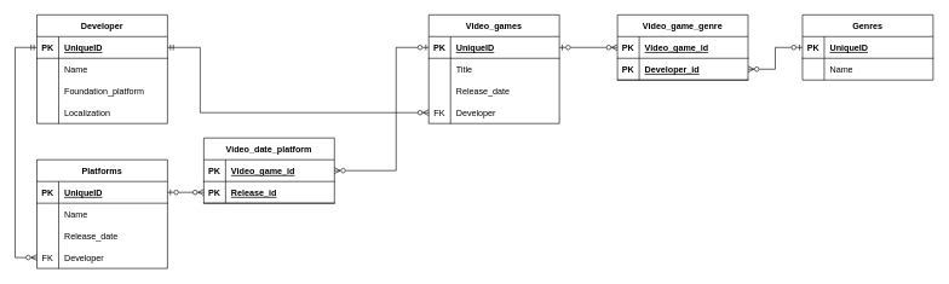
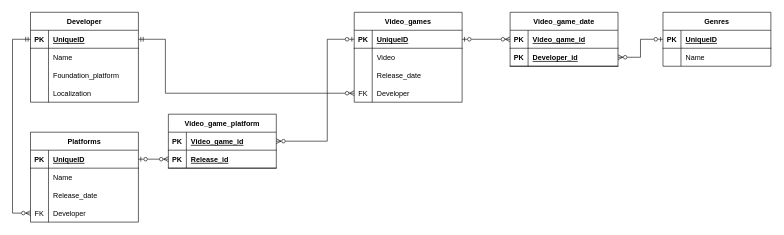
- <mxCell id="22" value="Video_game_genre" style="shape=table;startSize=30;container=1;collapsible=1;childLayout=tableLayout;fixedRows=1;rowLines=0;fontStyle=1;align=center;resizeLast=1;" parent="1" vertex="1"><mxGeometry x="850" y="20" width="180" height="90" as="geometry" /></mxCell>
+ <mxCell id="22" value="Video_game_date" style="shape=table;startSize=30;container=1;collapsible=1;childLayout=tableLayout;fixedRows=1;rowLines=0;fontStyle=1;align=center;resizeLast=1;" parent="1" vertex="1"><mxGeometry x="850" y="20" width="180" height="90" as="geometry" /></mxCell>
- <mxCell id="8" value="Title" style="shape=partialRectangle;connectable=0;fillColor=none;top=0;left=0;bottom=0;right=0;align=left;spacingLeft=6;overflow=hidden;" parent="6" vertex="1"><mxGeometry x="30" width="150" height="30" as="geometry"><mxRectangle width="150" height="30" as="alternateBounds" /></mxGeometry></mxCell>
+ <mxCell id="8" value="Video" style="shape=partialRectangle;connectable=0;fillColor=none;top=0;left=0;bottom=0;right=0;align=left;spacingLeft=6;overflow=hidden;" parent="6" vertex="1"><mxGeometry x="30" width="150" height="30" as="geometry"><mxRectangle width="150" height="30" as="alternateBounds" /></mxGeometry></mxCell>
- <mxCell id="58" value="Video_date_platform" style="shape=table;startSize=30;container=1;collapsible=1;childLayout=tableLayout;fixedRows=1;rowLines=0;fontStyle=1;align=center;resizeLast=1;" parent="1" vertex="1"><mxGeometry x="280" y="190" width="180" height="90" as="geometry" /></mxCell>
+ <mxCell id="58" value="Video_game_platform" style="shape=table;startSize=30;container=1;collapsible=1;childLayout=tableLayout;fixedRows=1;rowLines=0;fontStyle=1;align=center;resizeLast=1;" parent="1" vertex="1"><mxGeometry x="280" y="190" width="180" height="90" as="geometry" /></mxCell>
